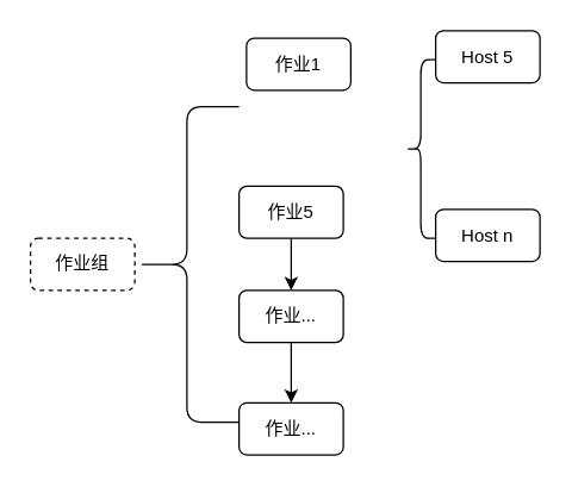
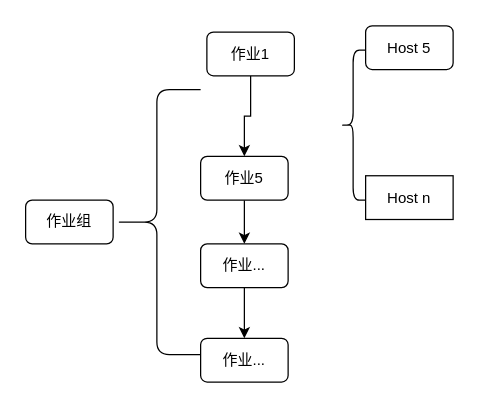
+ <mxCell id="4" value="" style="edgeStyle=orthogonalEdgeStyle;rounded=0;orthogonalLoop=1;jettySize=auto;html=1;" edge="1" parent="1" source="5" target="10"><mxGeometry relative="1" as="geometry" /></mxCell>
- <mxCell id="8" value="Host n" style="whiteSpace=wrap;html=1;rounded=1;" parent="1" vertex="1"><mxGeometry x="292" y="140" width="70" height="35" as="geometry" /></mxCell>
+ <mxCell id="8" value="Host n" style="whiteSpace=wrap;html=1;rounded=0;" parent="1" vertex="1"><mxGeometry x="292" y="140" width="70" height="35" as="geometry" /></mxCell>
- <mxCell id="3" value="作业组" style="whiteSpace=wrap;html=1;rounded=1;dashed=1;" parent="1" vertex="1"><mxGeometry x="20" y="159.5" width="70" height="35" as="geometry" /></mxCell>
+ <mxCell id="3" value="作业组" style="whiteSpace=wrap;html=1;rounded=1;" parent="1" vertex="1"><mxGeometry x="20" y="159.5" width="70" height="35" as="geometry" /></mxCell>
